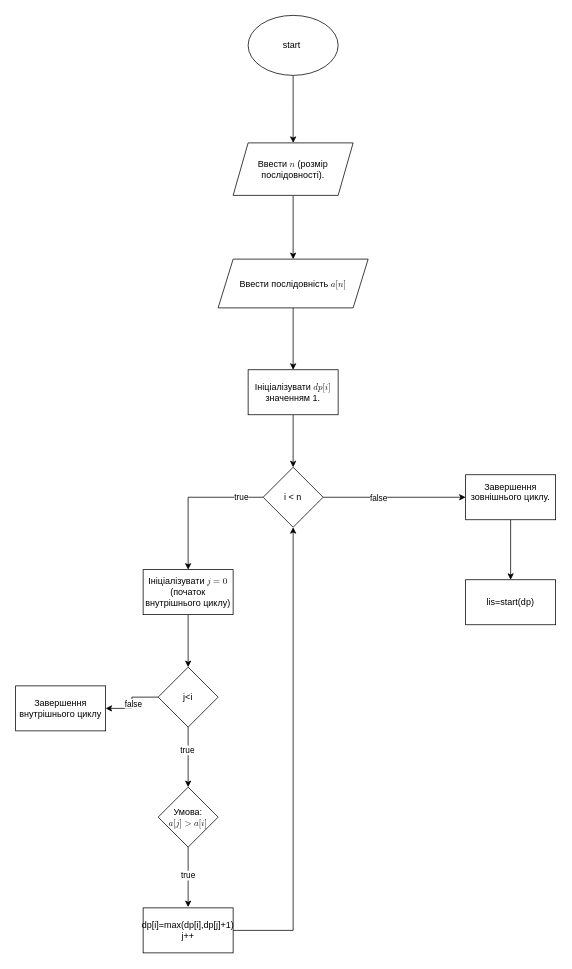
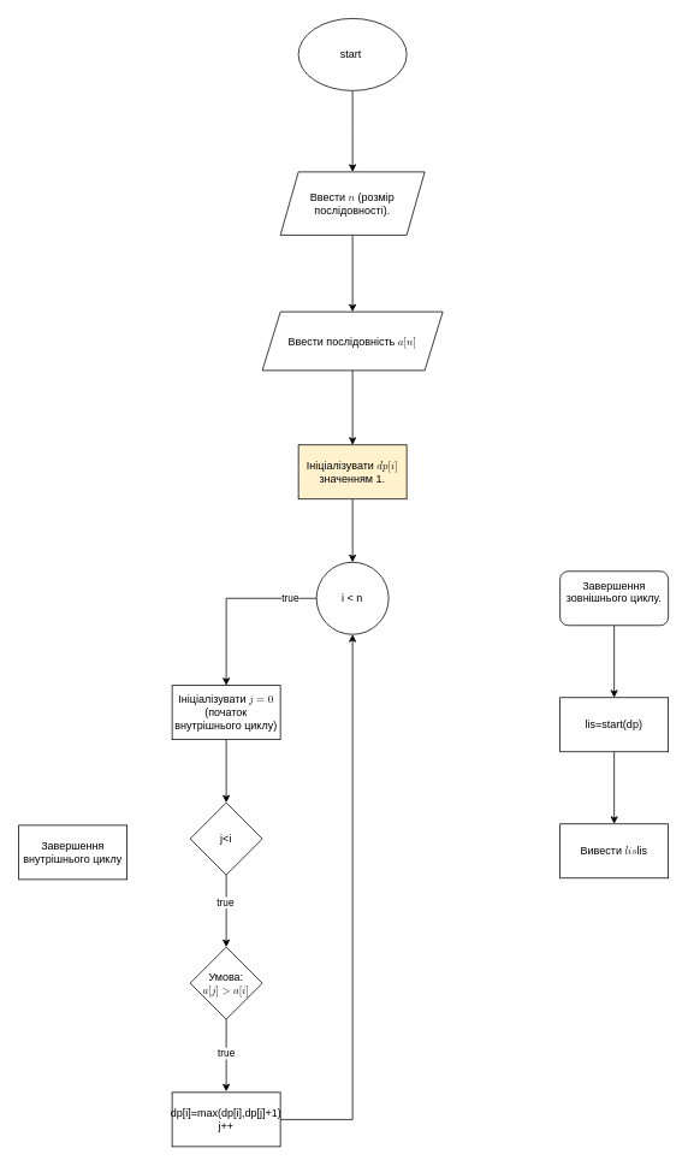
- <mxCell id="9" value="Ініціалізувати &lt;span class=&quot;katex&quot;&gt;&lt;span class=&quot;katex-mathml&quot;&gt;&lt;math xmlns=&quot;http://www.w3.org/1998/Math/MathML&quot;&gt;&lt;mrow&gt;&lt;mi&gt;d&lt;/mi&gt;&lt;mi&gt;p&lt;/mi&gt;&lt;mo stretchy=&quot;false&quot;&gt;[&lt;/mo&gt;&lt;mi&gt;i&lt;/mi&gt;&lt;mo stretchy=&quot;false&quot;&gt;]&lt;/mo&gt;&lt;/mrow&gt;dp[i]&lt;/math&gt;&lt;/span&gt;&lt;/span&gt;значенням 1." style="whiteSpace=wrap;html=1;" vertex="1" parent="1"><mxGeometry x="330" y="492.5" width="120" height="60" as="geometry" /></mxCell>
+ <mxCell id="9" value="Ініціалізувати &lt;span class=&quot;katex&quot;&gt;&lt;span class=&quot;katex-mathml&quot;&gt;&lt;math xmlns=&quot;http://www.w3.org/1998/Math/MathML&quot;&gt;&lt;mrow&gt;&lt;mi&gt;d&lt;/mi&gt;&lt;mi&gt;p&lt;/mi&gt;&lt;mo stretchy=&quot;false&quot;&gt;[&lt;/mo&gt;&lt;mi&gt;i&lt;/mi&gt;&lt;mo stretchy=&quot;false&quot;&gt;]&lt;/mo&gt;&lt;/mrow&gt;dp[i]&lt;/math&gt;&lt;/span&gt;&lt;/span&gt;значенням 1." style="whiteSpace=wrap;html=1;fillColor=#fff2cc;" vertex="1" parent="1"><mxGeometry x="330" y="492.5" width="120" height="60" as="geometry" /></mxCell>
- <mxCell id="14" value="i &amp;lt; n" style="rhombus;whiteSpace=wrap;html=1;" vertex="1" parent="1"><mxGeometry x="350" y="622.5" width="80" height="80" as="geometry" /></mxCell>
+ <mxCell id="14" value="i &amp;lt; n" style="ellipse;whiteSpace=wrap;html=1;" vertex="1" parent="1"><mxGeometry x="350" y="622.5" width="80" height="80" as="geometry" /></mxCell>
- <mxCell id="12" value="" style="edgeStyle=orthogonalEdgeStyle;rounded=0;orthogonalLoop=1;jettySize=auto;html=1;" edge="1" parent="1" source="14" target="29"><mxGeometry relative="1" as="geometry" /></mxCell>
- <mxCell id="13" value="false" style="edgeLabel;html=1;align=center;verticalAlign=middle;resizable=0;points=[];" vertex="1" connectable="0" parent="12"><mxGeometry x="-0.233" relative="1" as="geometry"><mxPoint y="1" as="offset" /></mxGeometry></mxCell>
- <mxCell id="29" value="&#10;Завершення зовнішнього циклу.&#10;&#10;" style="whiteSpace=wrap;html=1;" vertex="1" parent="1"><mxGeometry x="620" y="632.5" width="120" height="60" as="geometry" /></mxCell>
+ <mxCell id="29" value="&#10;Завершення зовнішнього циклу.&#10;&#10;" style="whiteSpace=wrap;html=1;rounded=1;" vertex="1" parent="1"><mxGeometry x="620" y="632.5" width="120" height="60" as="geometry" /></mxCell>
+ <mxCell id="30" value="" style="edgeStyle=orthogonalEdgeStyle;rounded=0;orthogonalLoop=1;jettySize=auto;html=1;" edge="1" parent="1" source="31" target="32"><mxGeometry relative="1" as="geometry" /></mxCell>
+ <mxCell id="32" value="Вивести &lt;span class=&quot;katex&quot;&gt;&lt;span class=&quot;katex-mathml&quot;&gt;&lt;math xmlns=&quot;http://www.w3.org/1998/Math/MathML&quot;&gt;&lt;mrow&gt;&lt;mi&gt;l&lt;/mi&gt;&lt;mi&gt;i&lt;/mi&gt;&lt;mi&gt;s&lt;/mi&gt;&lt;/mrow&gt;lis&lt;/math&gt;&lt;/span&gt;&lt;span aria-hidden=&quot;true&quot; class=&quot;katex-html&quot;&gt;&lt;span class=&quot;base&quot;&gt;&lt;span class=&quot;strut&quot;&gt;&lt;/span&gt;&lt;span class=&quot;mord mathnormal&quot;&gt;l&lt;/span&gt;&lt;span class=&quot;mord mathnormal&quot;&gt;i&lt;/span&gt;&lt;span class=&quot;mord mathnormal&quot;&gt;s&lt;/span&gt;&lt;/span&gt;&lt;/span&gt;&lt;/span&gt;" style="whiteSpace=wrap;html=1;" vertex="1" parent="1"><mxGeometry x="620" y="912.5" width="120" height="60" as="geometry" /></mxCell>
- <mxCell id="19" value="" style="edgeStyle=orthogonalEdgeStyle;rounded=0;orthogonalLoop=1;jettySize=auto;html=1;" edge="1" parent="1" source="21" target="27"><mxGeometry relative="1" as="geometry" /></mxCell>
- <mxCell id="20" value="false" style="edgeLabel;html=1;align=center;verticalAlign=middle;resizable=0;points=[];" vertex="1" connectable="0" parent="19"><mxGeometry y="1" relative="1" as="geometry"><mxPoint as="offset" /></mxGeometry></mxCell>
